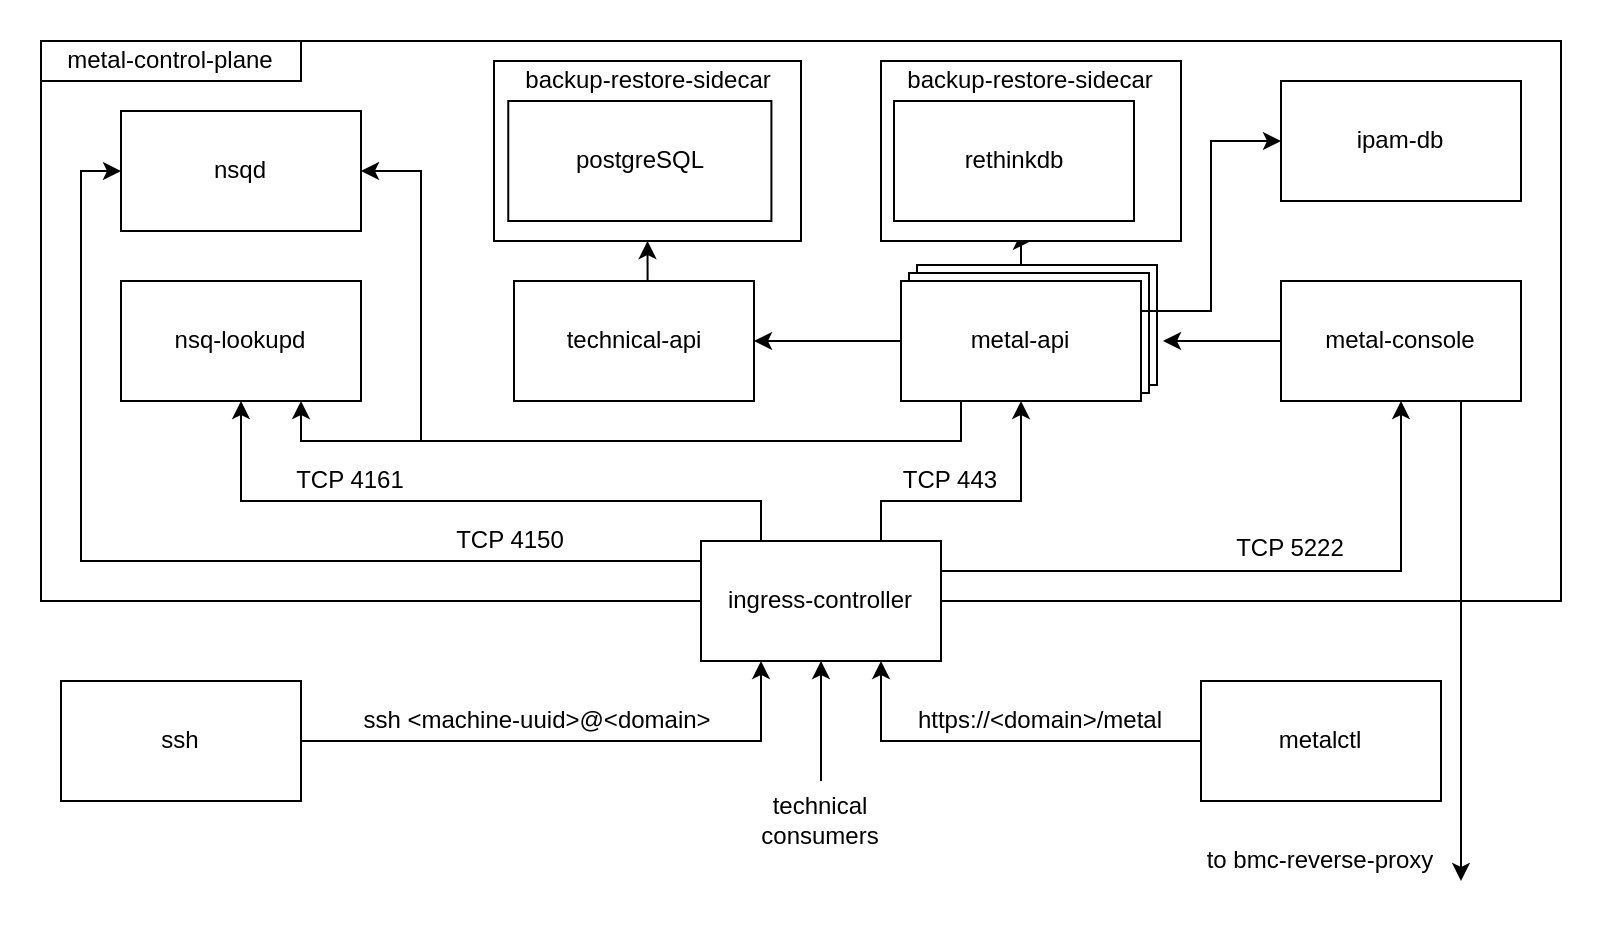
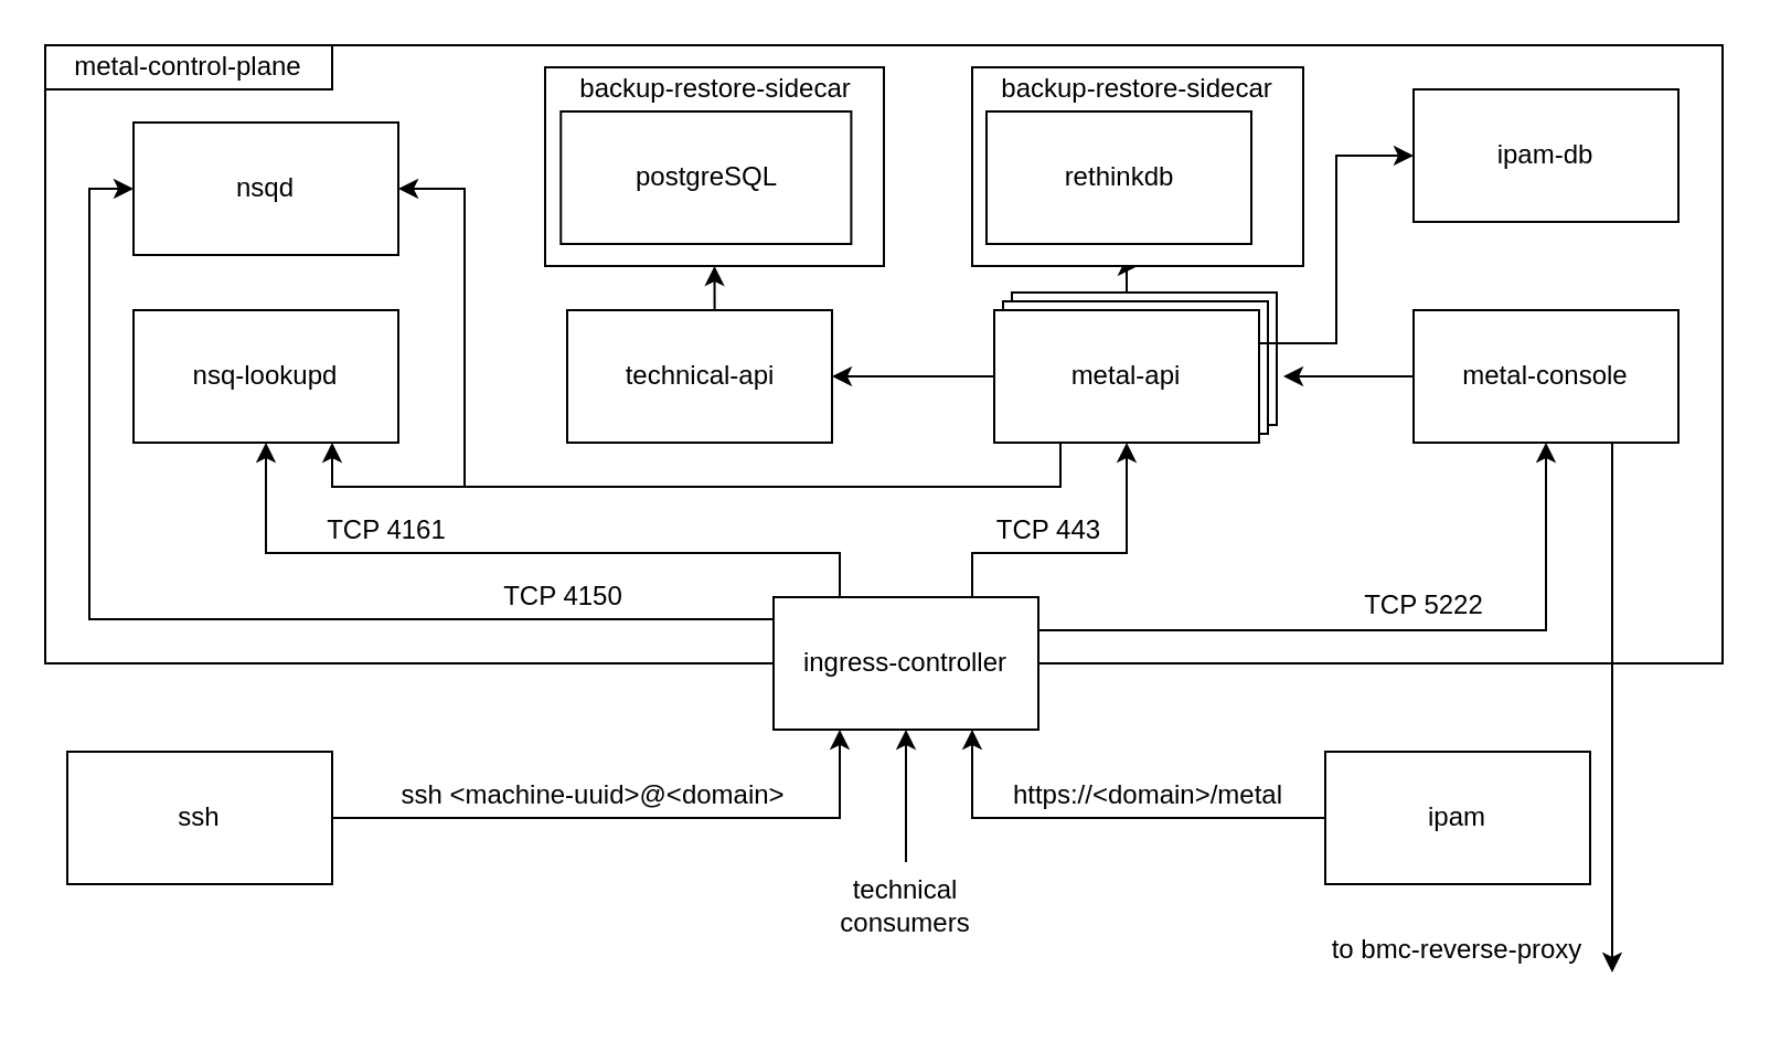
- <mxCell id="29" value="metalctl" style="rounded=0;whiteSpace=wrap;html=1;strokeColor=#000000;" parent="1" vertex="1"><mxGeometry x="600" y="340" width="120" height="60" as="geometry" /></mxCell>
+ <mxCell id="29" value="ipam" style="rounded=0;whiteSpace=wrap;html=1;strokeColor=#000000;" parent="1" vertex="1"><mxGeometry x="600" y="340" width="120" height="60" as="geometry" /></mxCell>
